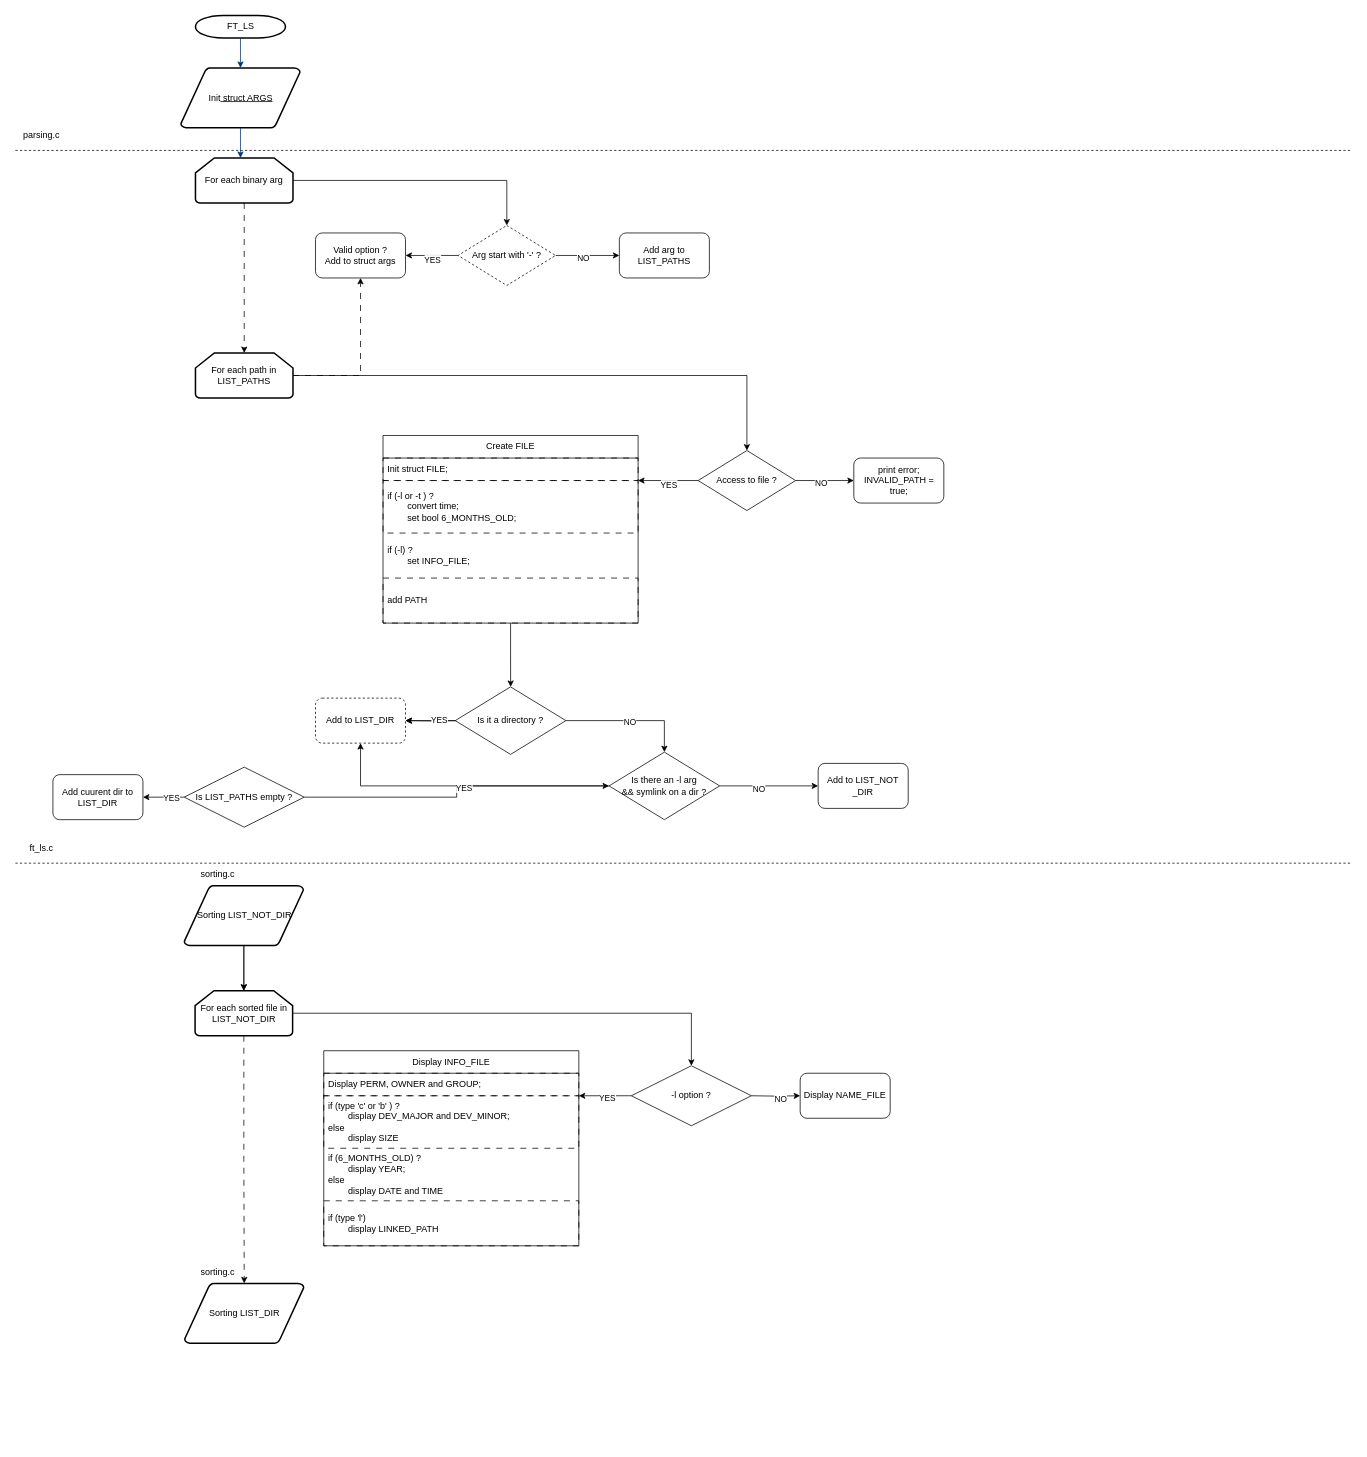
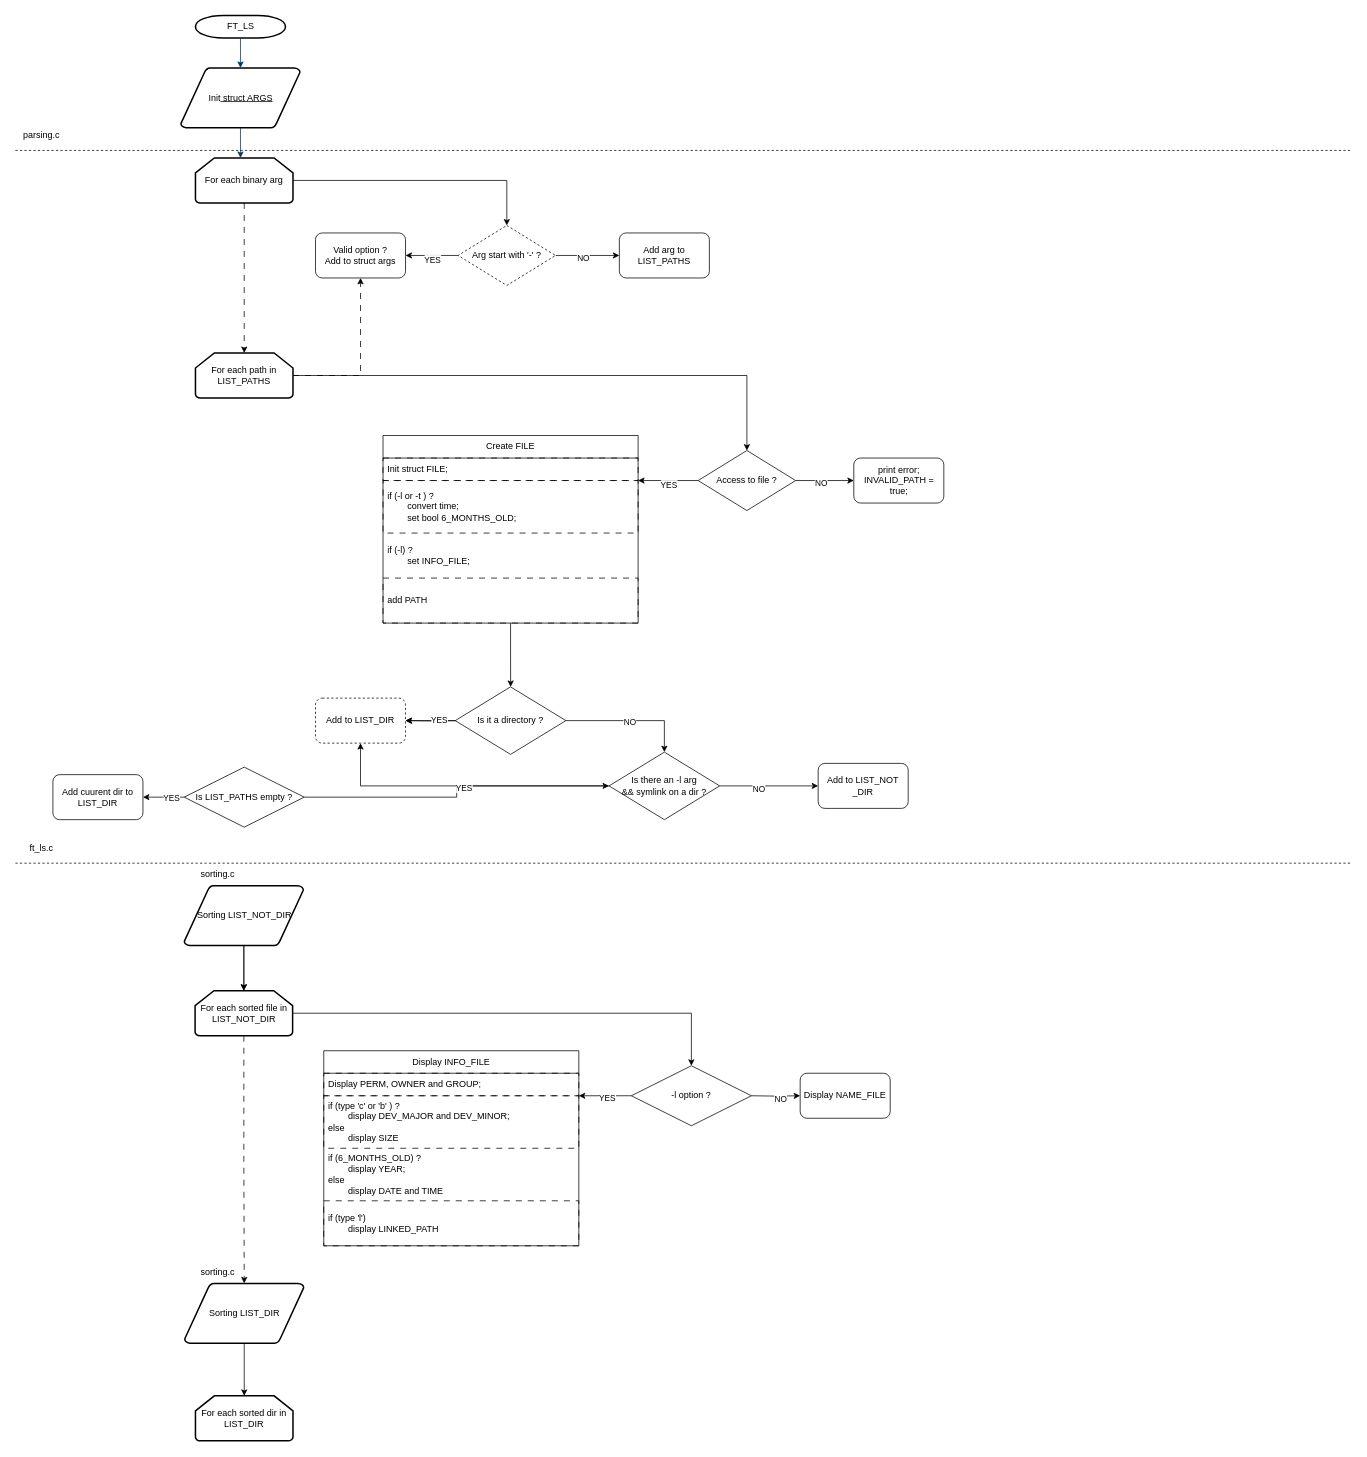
+ <mxCell id="71" value="" style="edgeStyle=orthogonalEdgeStyle;rounded=0;orthogonalLoop=1;jettySize=auto;html=1;" parent="1" source="72" target="70" edge="1"><mxGeometry relative="1" as="geometry" /></mxCell>
+ <mxCell id="70" value="For each sorted dir in LIST_DIR" style="strokeWidth=2;html=1;shape=mxgraph.flowchart.loop_limit;whiteSpace=wrap;" parent="1" vertex="1"><mxGeometry x="260" y="1860" width="130" height="60" as="geometry" /></mxCell>
